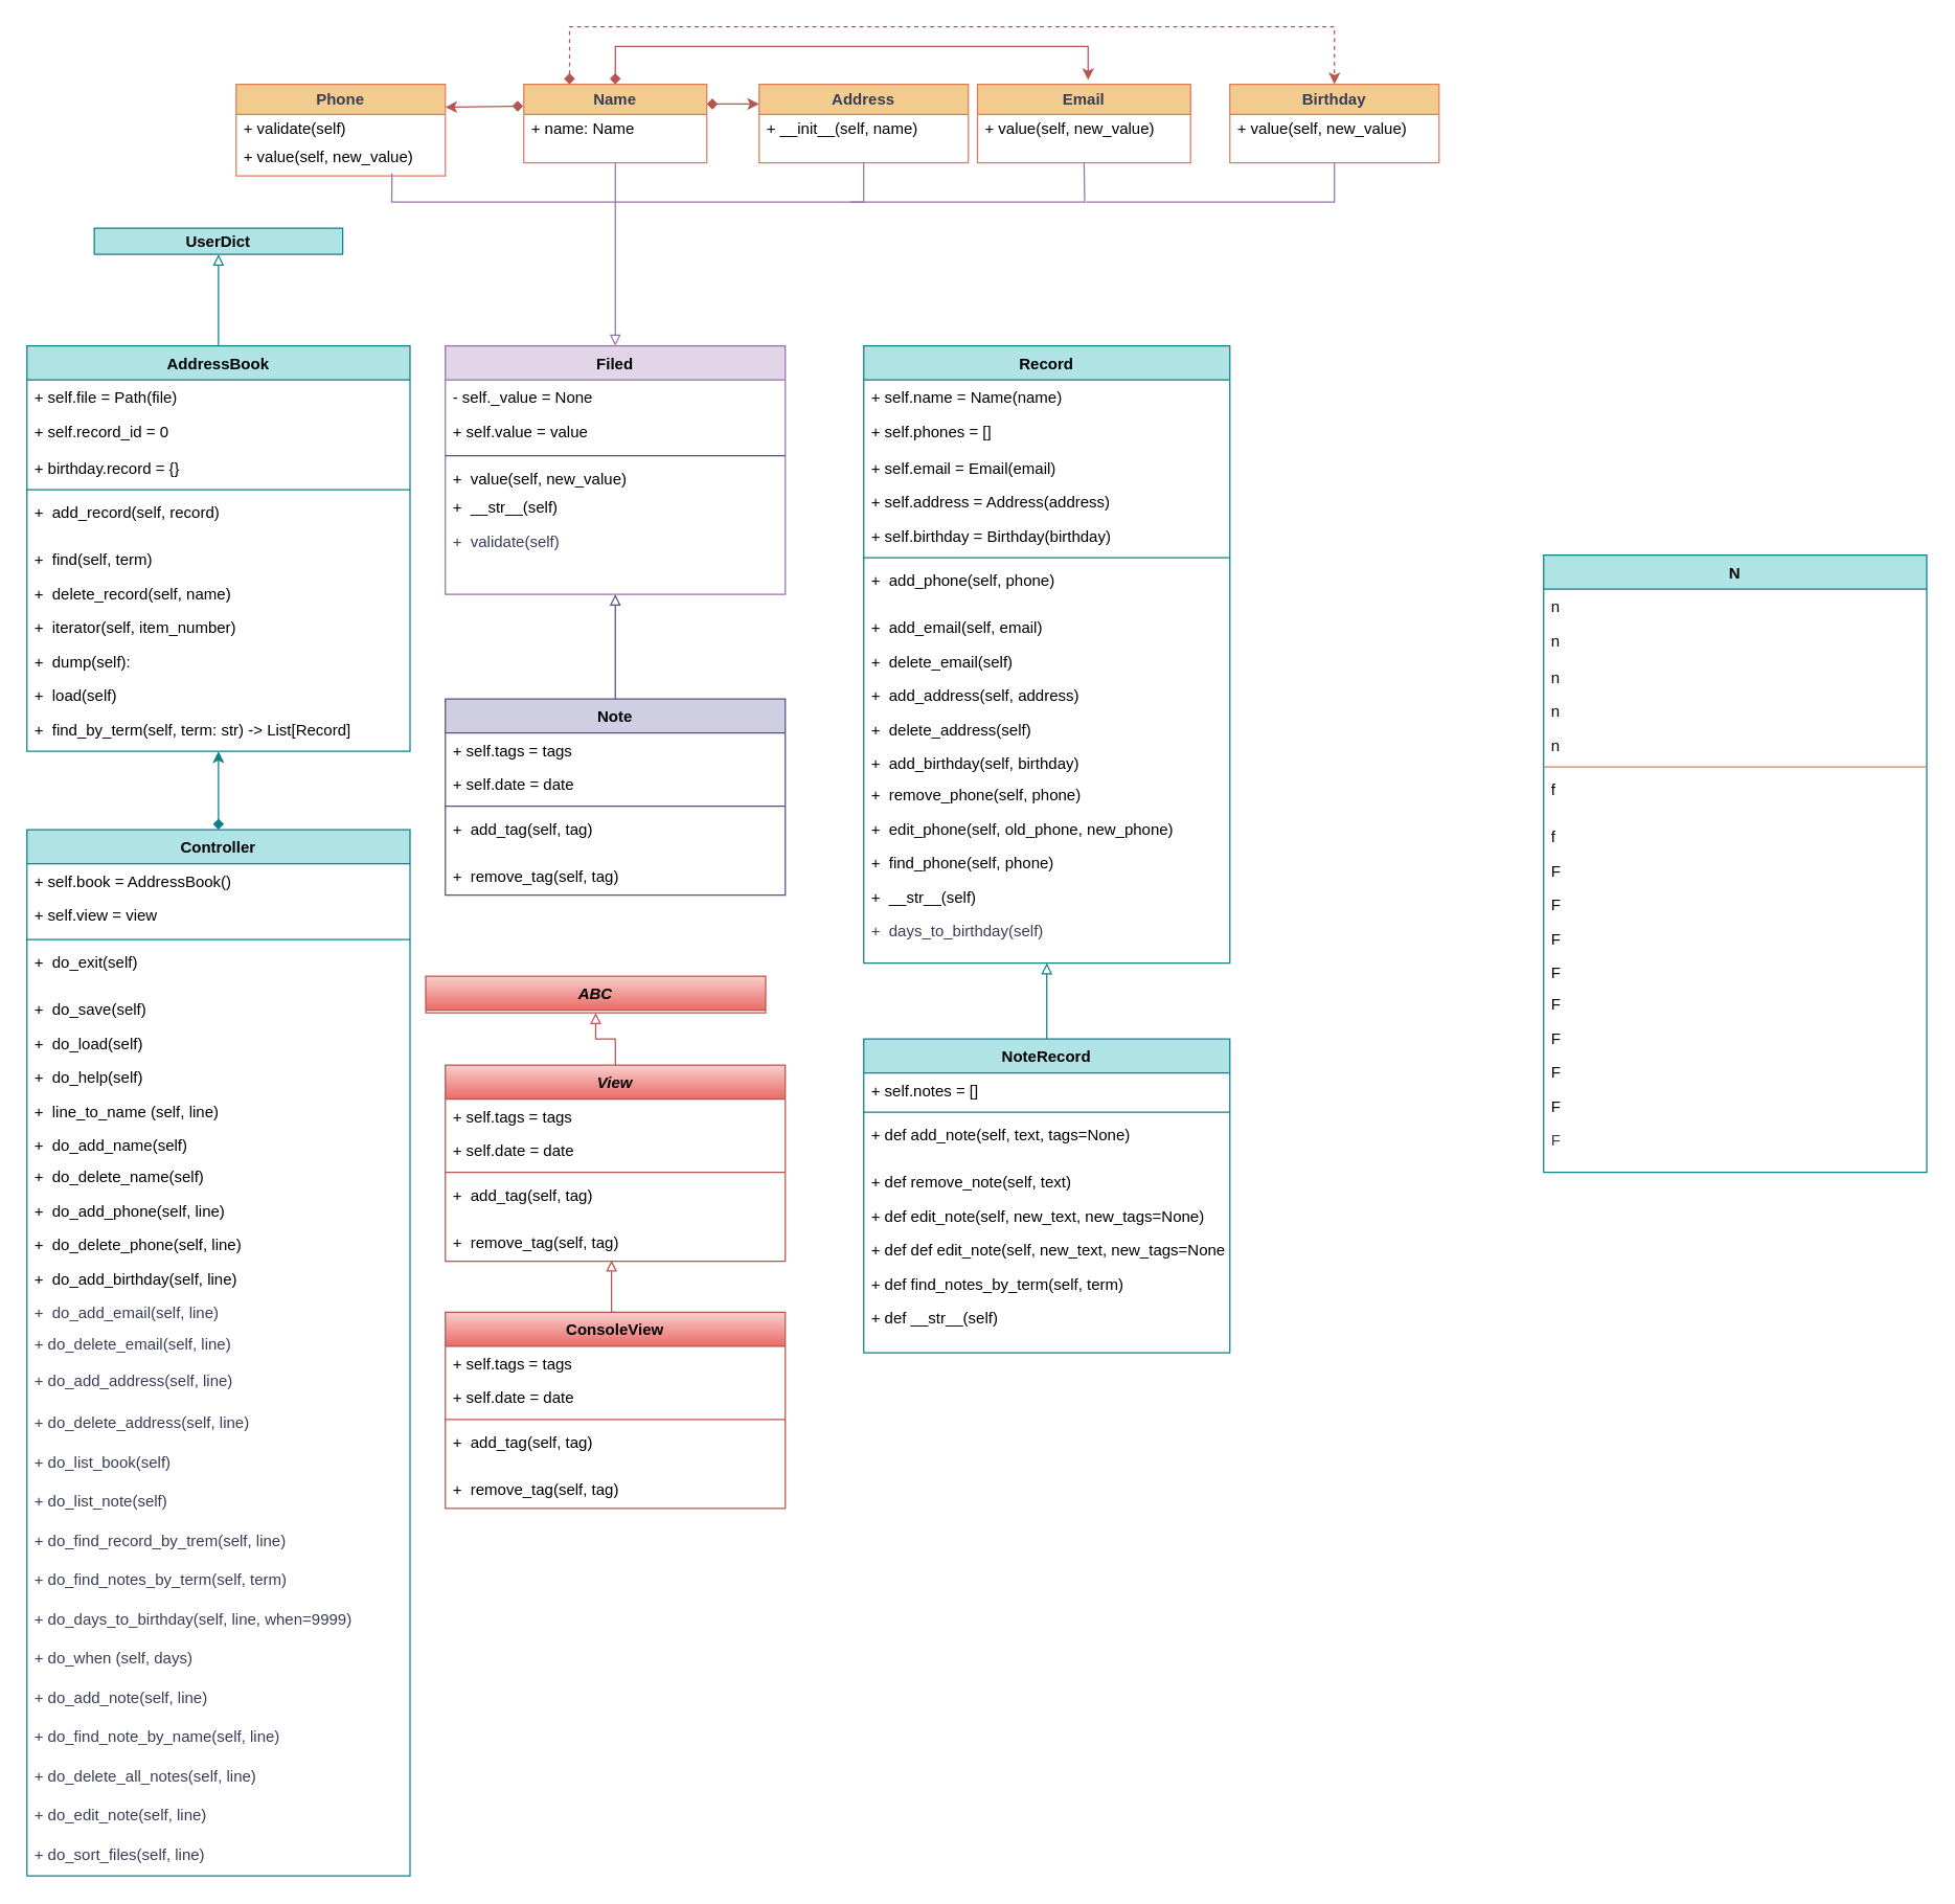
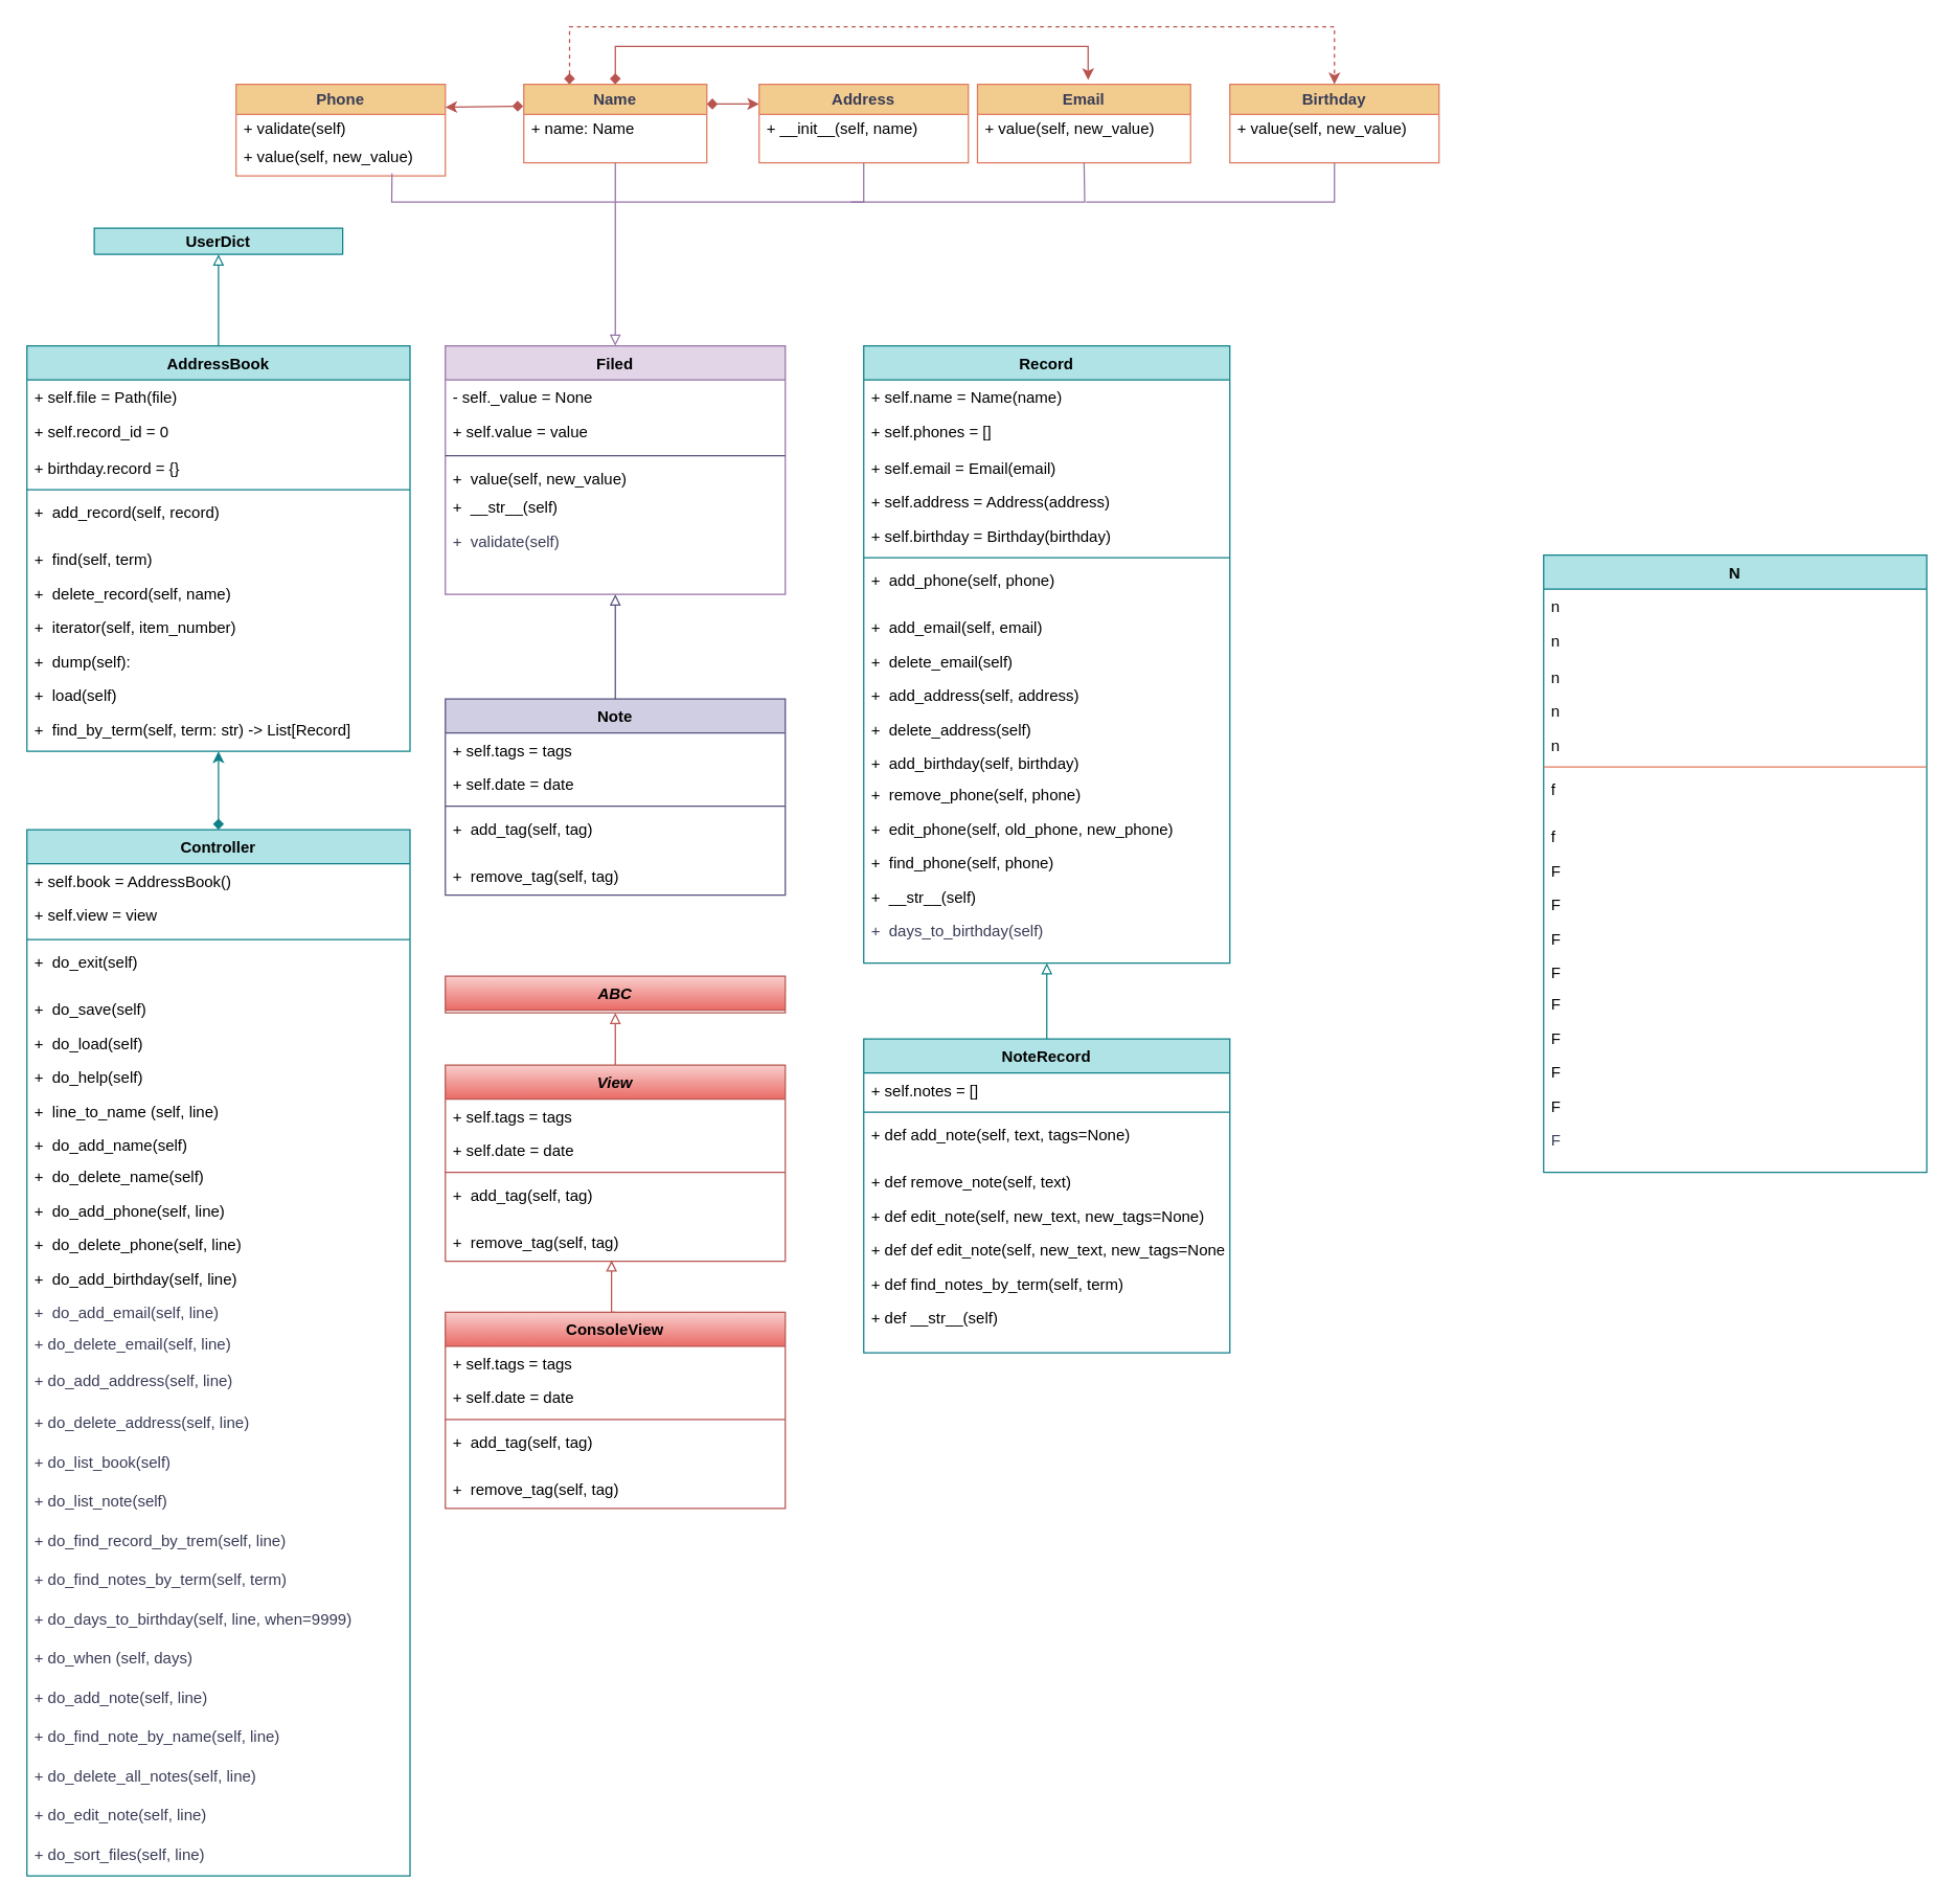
- <mxCell id="127" value="ABC" style="swimlane;fontStyle=3;align=center;verticalAlign=top;childLayout=stackLayout;horizontal=1;startSize=26;horizontalStack=0;resizeParent=1;resizeLast=0;collapsible=1;marginBottom=0;rounded=0;shadow=0;strokeWidth=1;labelBackgroundColor=none;fillColor=#f8cecc;strokeColor=#b85450;gradientColor=#ea6b66;" vertex="1" parent="1"><mxGeometry x="325" y="746" width="260" height="28" as="geometry"><mxRectangle x="220" y="120" width="160" height="26" as="alternateBounds" /></mxGeometry></mxCell>
+ <mxCell id="127" value="ABC" style="swimlane;fontStyle=3;align=center;verticalAlign=top;childLayout=stackLayout;horizontal=1;startSize=26;horizontalStack=0;resizeParent=1;resizeLast=0;collapsible=1;marginBottom=0;rounded=0;shadow=0;strokeWidth=1;labelBackgroundColor=none;fillColor=#f8cecc;strokeColor=#b85450;gradientColor=#ea6b66;" vertex="1" parent="1"><mxGeometry x="340" y="746" width="260" height="28" as="geometry"><mxRectangle x="220" y="120" width="160" height="26" as="alternateBounds" /></mxGeometry></mxCell>
